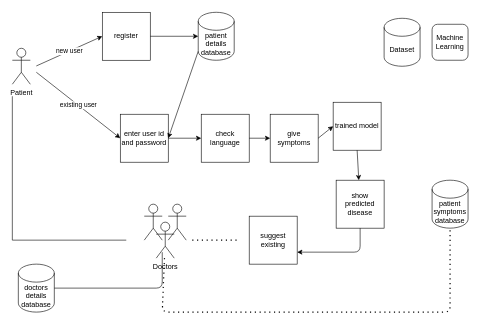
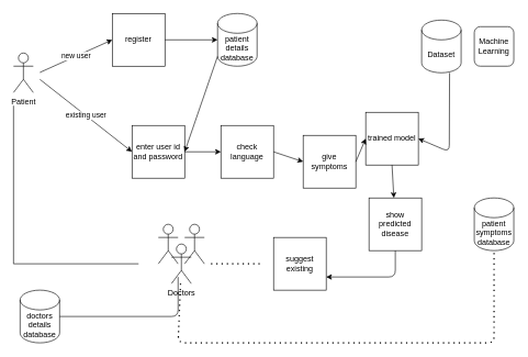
+ <mxCell id="34" value="" style="endArrow=classic;html=1;exitX=0.707;exitY=1.002;exitDx=0;exitDy=0;exitPerimeter=0;entryX=1;entryY=0.5;entryDx=0;entryDy=0;" edge="1" parent="1" source="32" target="14"><mxGeometry width="50" height="50" relative="1" as="geometry"><mxPoint x="350" y="210" as="sourcePoint" /><mxPoint x="400" y="160" as="targetPoint" /><Array as="points"><mxPoint x="682" y="230" /></Array></mxGeometry></mxCell>
- <mxCell id="13" value="give symptoms" style="whiteSpace=wrap;html=1;aspect=fixed;" vertex="1" parent="1"><mxGeometry x="450" y="190" width="80" height="80" as="geometry" /></mxCell>
+ <mxCell id="13" value="give symptoms" style="whiteSpace=wrap;html=1;aspect=fixed;" vertex="1" parent="1"><mxGeometry x="460" y="205" width="80" height="80" as="geometry" /></mxCell>
